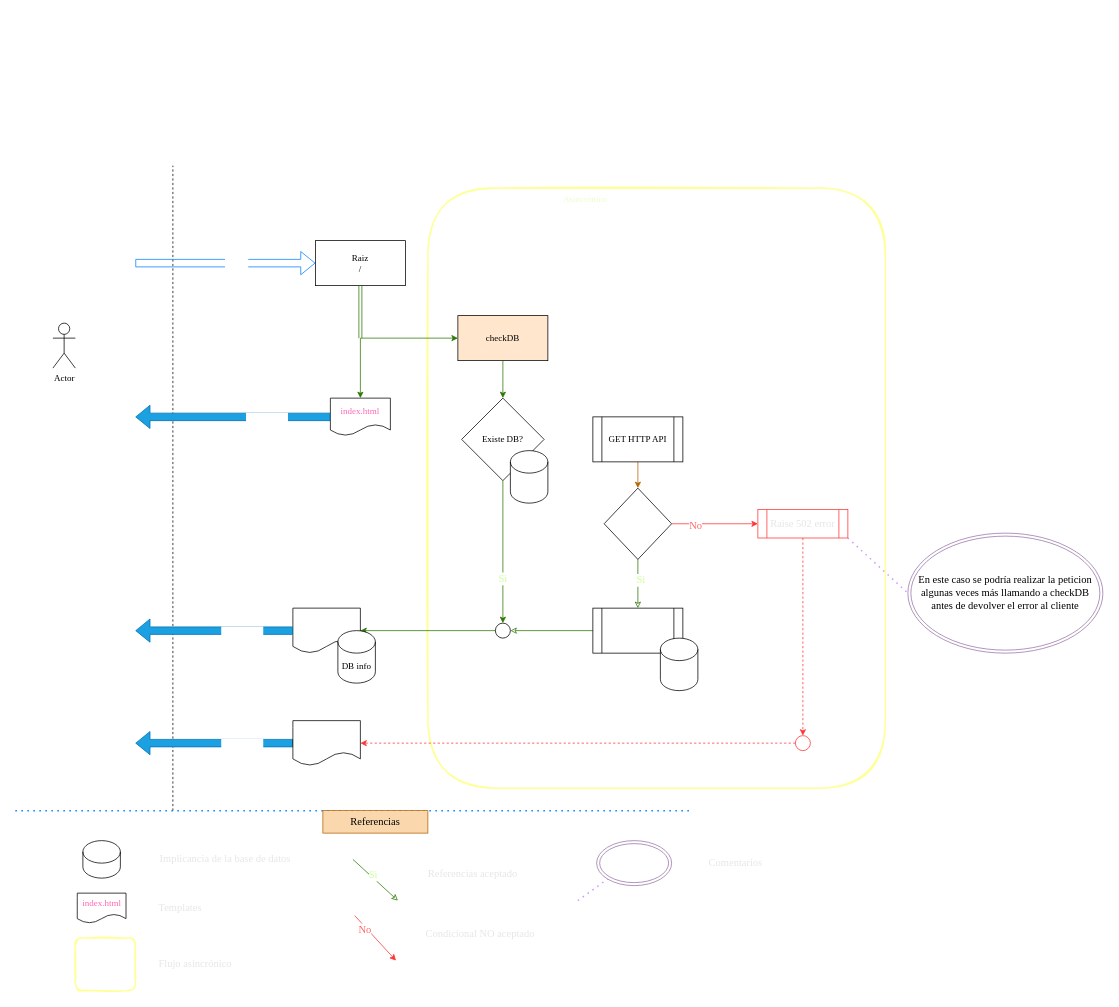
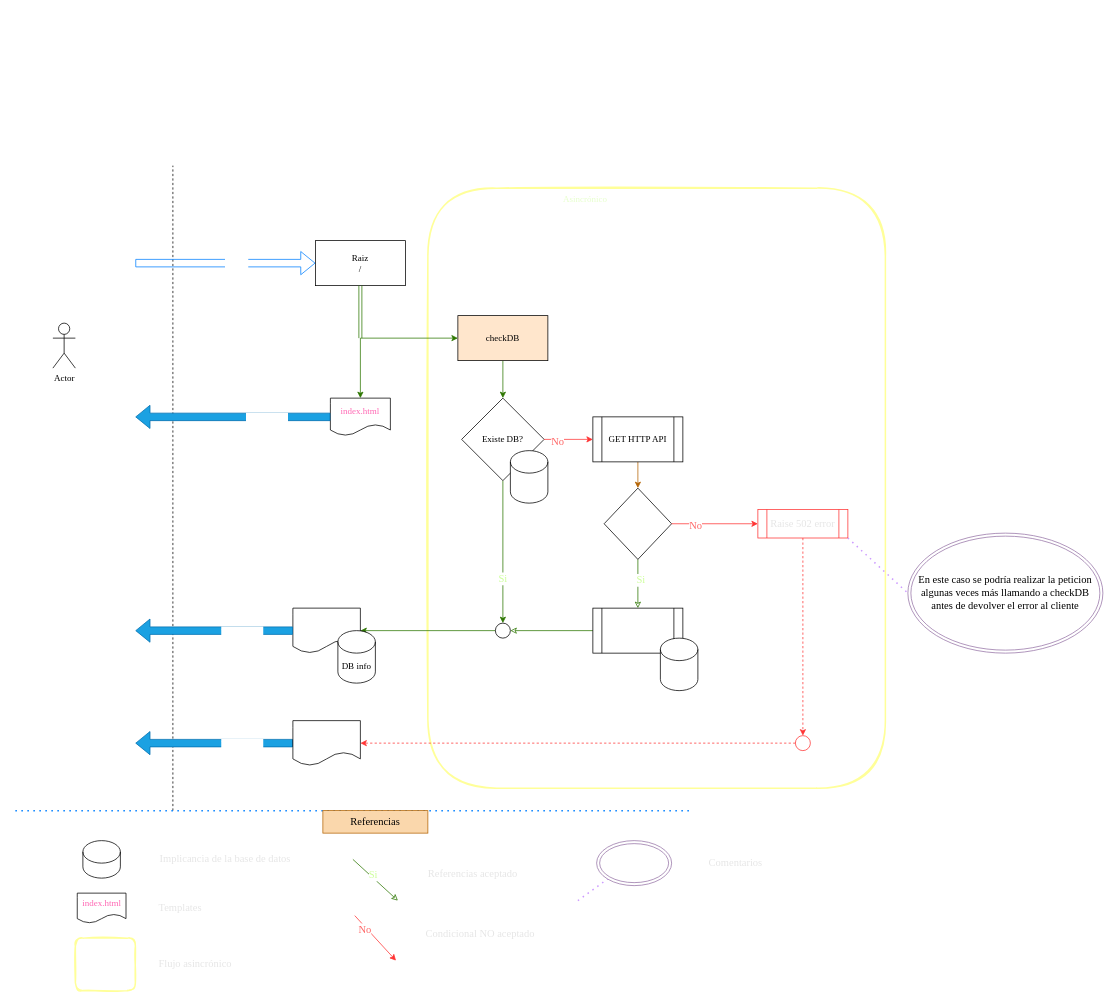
+ <mxCell id="11" value="" style="endArrow=classic;html=1;exitX=1;exitY=0.5;exitDx=0;exitDy=0;entryX=0;entryY=0.5;entryDx=0;entryDy=0;fontFamily=Garamond;fontColor=#FFFFFF;strokeColor=#FF3333;" parent="1" source="10" target="15" edge="1"><mxGeometry width="50" height="50" relative="1" as="geometry"><mxPoint x="760" y="630" as="sourcePoint" /><mxPoint x="790" y="585" as="targetPoint" /></mxGeometry></mxCell>
+ <mxCell id="12" value="No" style="edgeLabel;html=1;align=center;verticalAlign=middle;resizable=0;points=[];fontFamily=Garamond;fontSize=14;fontColor=#FF6666;" parent="11" vertex="1" connectable="0"><mxGeometry x="-0.467" y="-3" relative="1" as="geometry"><mxPoint as="offset" /></mxGeometry></mxCell>
